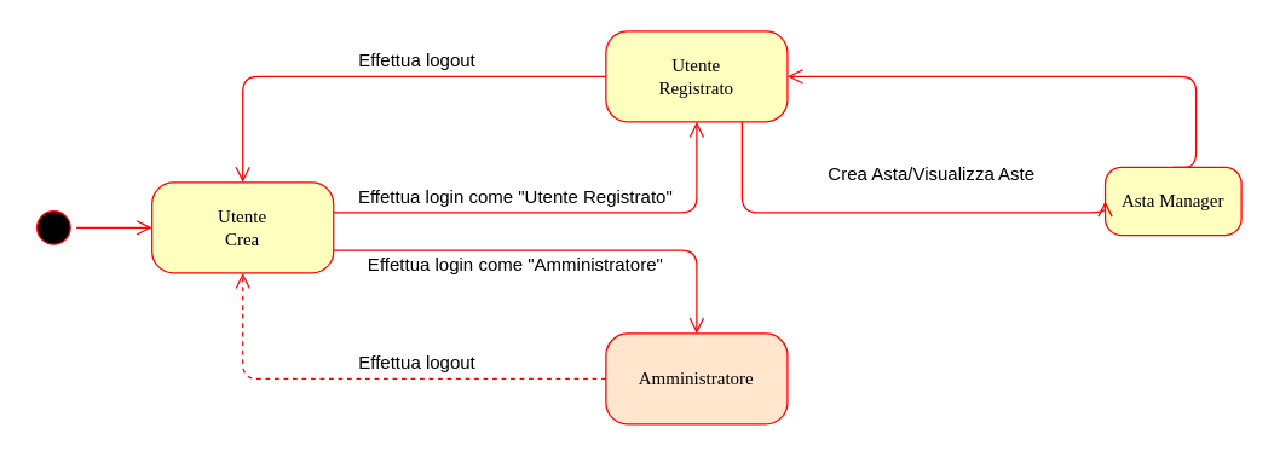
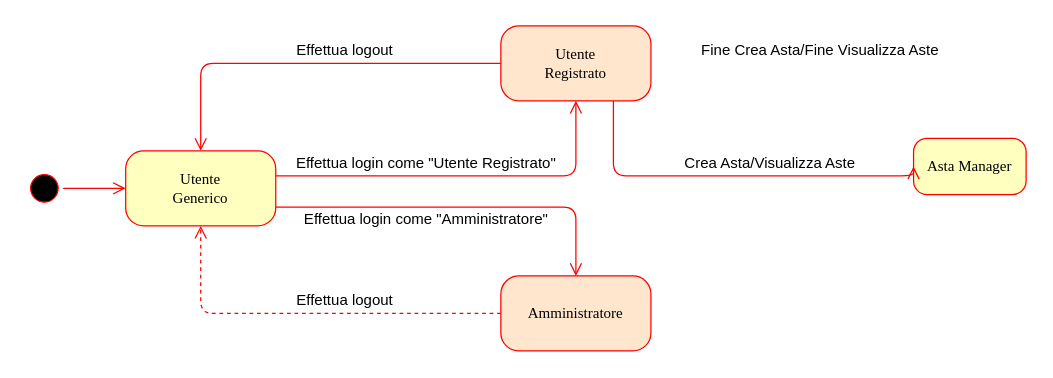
+ <mxCell id="19" value="Fine Crea Asta/Fine Visualizza Aste" style="text;html=1;align=center;verticalAlign=middle;resizable=0;points=[];autosize=1;" vertex="1" parent="1"><mxGeometry x="550" y="30" width="210" height="20" as="geometry" /></mxCell>
- <mxCell id="3" value="Utente &lt;br&gt;Registrato" style="rounded=1;whiteSpace=wrap;html=1;arcSize=24;fillColor=#ffffc0;strokeColor=#ff0000;shadow=0;comic=0;labelBackgroundColor=none;fontFamily=Verdana;fontSize=12;fontColor=#000000;align=center;" vertex="1" parent="1"><mxGeometry x="400" y="20" width="120" height="60" as="geometry" /></mxCell>
+ <mxCell id="3" value="Utente &lt;br&gt;Registrato" style="rounded=1;whiteSpace=wrap;html=1;arcSize=24;fillColor=#ffe6cc;strokeColor=#ff0000;shadow=0;comic=0;labelBackgroundColor=none;fontFamily=Verdana;fontSize=12;fontColor=#000000;align=center;" vertex="1" parent="1"><mxGeometry x="400" y="20" width="120" height="60" as="geometry" /></mxCell>
- <mxCell id="16" style="edgeStyle=orthogonalEdgeStyle;html=1;labelBackgroundColor=none;endArrow=open;endSize=8;strokeColor=#ff0000;fontFamily=Verdana;fontSize=12;align=left;exitX=0.5;exitY=0;exitDx=0;exitDy=0;entryX=1;entryY=0.5;entryDx=0;entryDy=0;" edge="1" parent="1" source="15" target="3"><mxGeometry relative="1" as="geometry"><mxPoint x="790" y="40" as="sourcePoint" /><mxPoint x="550" y="110" as="targetPoint" /><Array as="points"><mxPoint x="790" y="50" /></Array></mxGeometry></mxCell>
- <mxCell id="18" value="Crea Asta/Visualizza Aste" style="text;html=1;align=center;verticalAlign=middle;resizable=0;points=[];autosize=1;" vertex="1" parent="1"><mxGeometry x="540" y="105" width="150" height="20" as="geometry" /></mxCell>
+ <mxCell id="18" value="Crea Asta/Visualizza Aste" style="text;html=1;align=center;verticalAlign=middle;resizable=0;points=[];autosize=1;" vertex="1" parent="1"><mxGeometry x="540" y="120" width="150" height="20" as="geometry" /></mxCell>
- <mxCell id="4" value="Utente&lt;br&gt;Crea" style="rounded=1;whiteSpace=wrap;html=1;arcSize=24;fillColor=#ffffc0;strokeColor=#ff0000;shadow=0;comic=0;labelBackgroundColor=none;fontFamily=Verdana;fontSize=12;fontColor=#000000;align=center;" vertex="1" parent="1"><mxGeometry x="100" y="120" width="120" height="60" as="geometry" /></mxCell>
+ <mxCell id="4" value="Utente&lt;br&gt;Generico" style="rounded=1;whiteSpace=wrap;html=1;arcSize=24;fillColor=#ffffc0;strokeColor=#ff0000;shadow=0;comic=0;labelBackgroundColor=none;fontFamily=Verdana;fontSize=12;fontColor=#000000;align=center;" vertex="1" parent="1"><mxGeometry x="100" y="120" width="120" height="60" as="geometry" /></mxCell>
